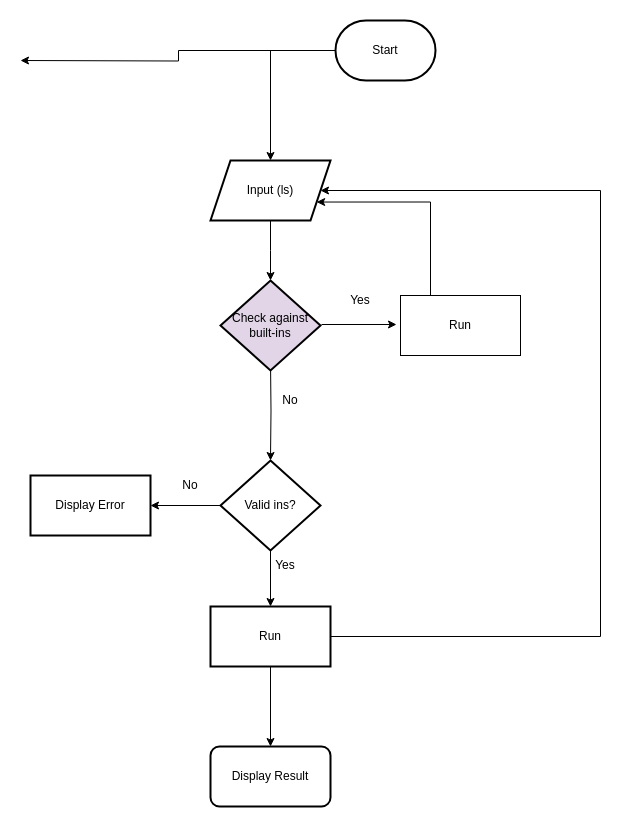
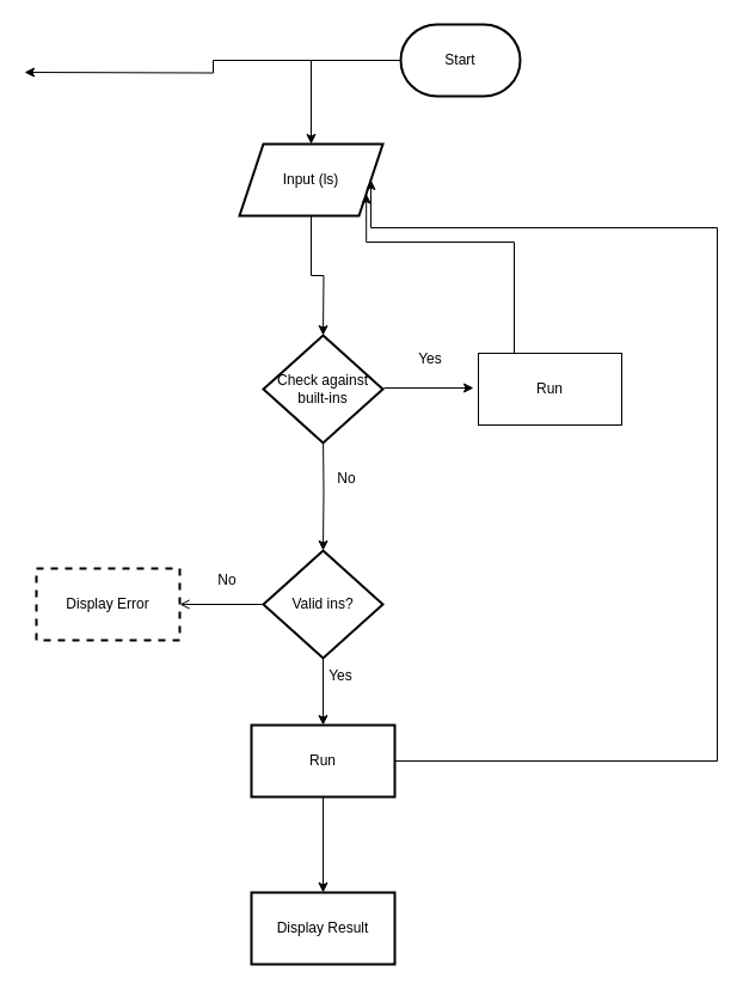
- <mxCell id="6" value="Input (ls)" style="shape=parallelogram;perimeter=parallelogramPerimeter;whiteSpace=wrap;html=1;fixedSize=1;strokeWidth=2;" parent="1" vertex="1"><mxGeometry x="210" y="160" width="120" height="60" as="geometry" /></mxCell>
+ <mxCell id="6" value="Input (ls)" style="shape=parallelogram;perimeter=parallelogramPerimeter;whiteSpace=wrap;html=1;fixedSize=1;strokeWidth=2;" parent="1" vertex="1"><mxGeometry x="200" y="120" width="120" height="60" as="geometry" /></mxCell>
- <mxCell id="21" value="Check against&lt;br&gt;built-ins" style="rhombus;whiteSpace=wrap;html=1;strokeWidth=2;fillColor=#e1d5e7;" parent="1" vertex="1"><mxGeometry x="220" y="280" width="100" height="90" as="geometry" /></mxCell>
+ <mxCell id="21" value="Check against&lt;br&gt;built-ins" style="rhombus;whiteSpace=wrap;html=1;strokeWidth=2;" parent="1" vertex="1"><mxGeometry x="220" y="280" width="100" height="90" as="geometry" /></mxCell>
- <mxCell id="10" value="Display Error" style="whiteSpace=wrap;html=1;strokeWidth=2;" parent="1" vertex="1"><mxGeometry x="30" y="475" width="120" height="60" as="geometry" /></mxCell>
+ <mxCell id="10" value="Display Error" style="whiteSpace=wrap;html=1;strokeWidth=2;dashed=1;" parent="1" vertex="1"><mxGeometry x="30" y="475" width="120" height="60" as="geometry" /></mxCell>
- <mxCell id="7" value="" style="edgeStyle=orthogonalEdgeStyle;rounded=0;orthogonalLoop=1;jettySize=auto;html=1;" parent="1" source="9" target="10" edge="1"><mxGeometry relative="1" as="geometry" /></mxCell>
+ <mxCell id="7" value="" style="edgeStyle=orthogonalEdgeStyle;rounded=0;orthogonalLoop=1;jettySize=auto;html=1;endArrow=open;" parent="1" source="9" target="10" edge="1"><mxGeometry relative="1" as="geometry" /></mxCell>
- <mxCell id="19" value="Display Result" style="whiteSpace=wrap;html=1;strokeWidth=2;rounded=1;" parent="1" vertex="1"><mxGeometry x="210" y="746" width="120" height="60" as="geometry" /></mxCell>
+ <mxCell id="19" value="Display Result" style="whiteSpace=wrap;html=1;strokeWidth=2;" parent="1" vertex="1"><mxGeometry x="210" y="746" width="120" height="60" as="geometry" /></mxCell>
